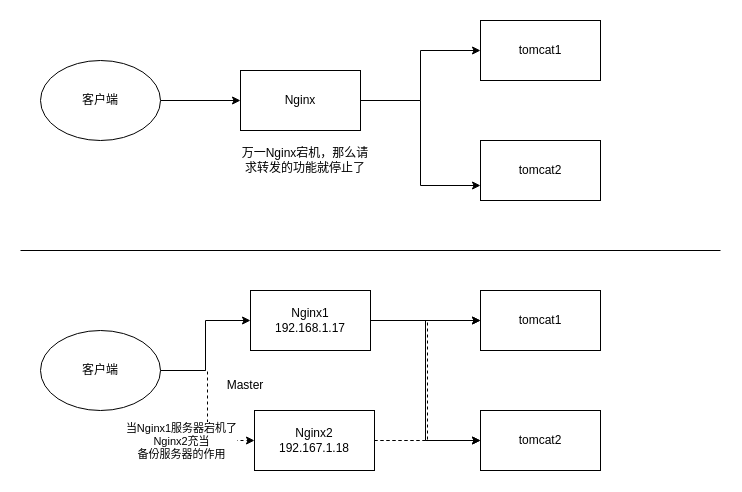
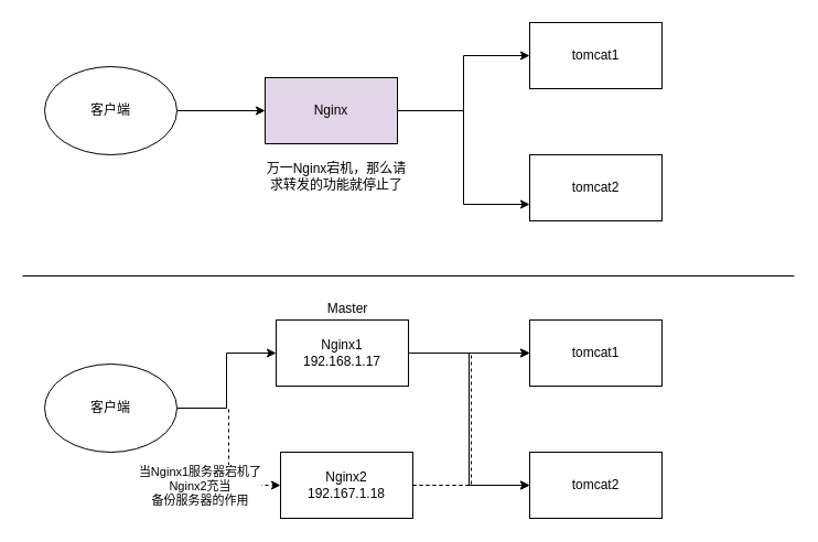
- <mxCell id="6" value="Nginx" style="rounded=0;whiteSpace=wrap;html=1;" vertex="1" parent="1"><mxGeometry x="240" y="70" width="120" height="60" as="geometry" /></mxCell>
+ <mxCell id="6" value="Nginx" style="rounded=0;whiteSpace=wrap;html=1;fillColor=#e1d5e7;" vertex="1" parent="1"><mxGeometry x="240" y="70" width="120" height="60" as="geometry" /></mxCell>
- <mxCell id="23" value="Master" style="text;html=1;strokeColor=none;fillColor=none;align=center;verticalAlign=middle;whiteSpace=wrap;rounded=0;" vertex="1" parent="1"><mxGeometry x="200" y="375" width="90" height="20" as="geometry" /></mxCell>
+ <mxCell id="23" value="Master" style="text;html=1;strokeColor=none;fillColor=none;align=center;verticalAlign=middle;whiteSpace=wrap;rounded=0;" vertex="1" parent="1"><mxGeometry x="270" y="270" width="90" height="20" as="geometry" /></mxCell>
